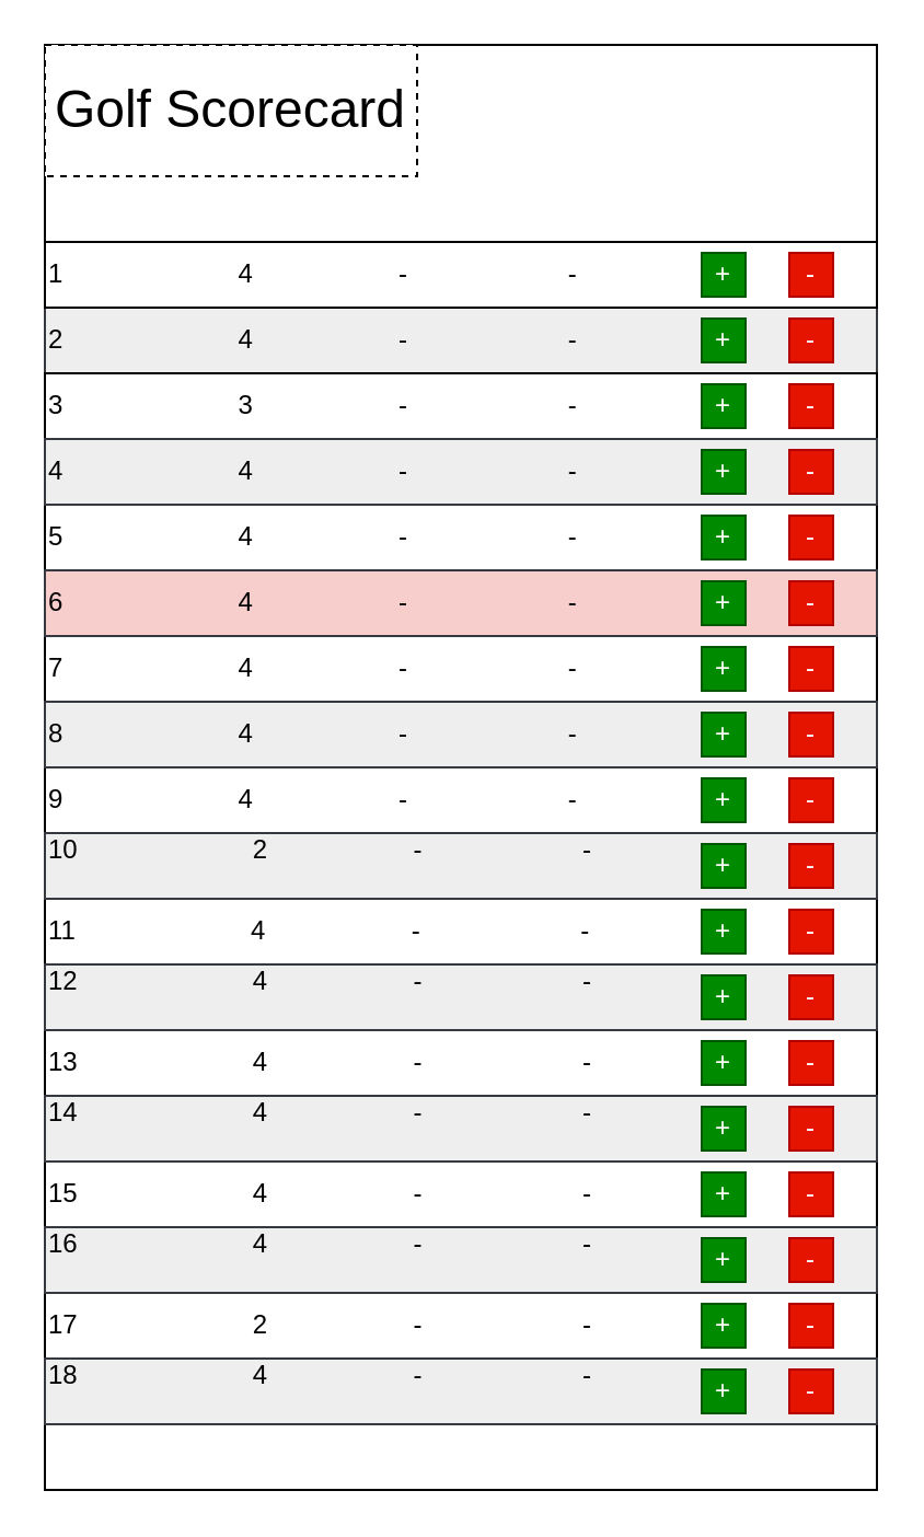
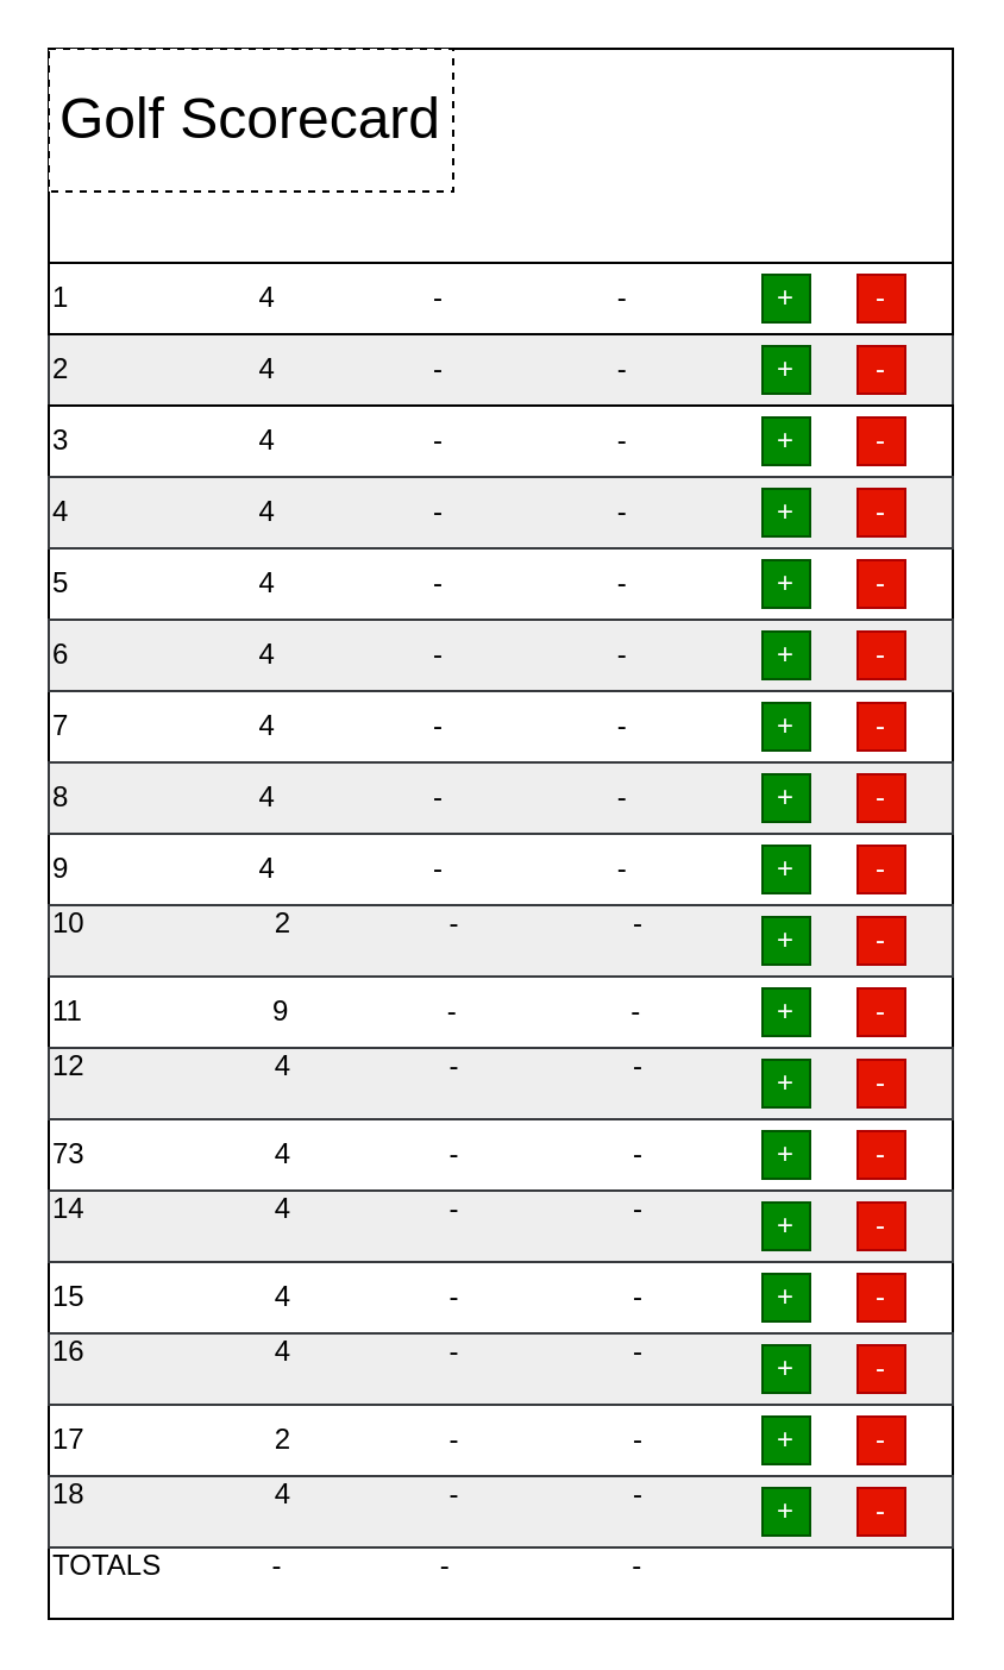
- <mxCell id="13" value="3&amp;nbsp; &amp;nbsp; &amp;nbsp; &amp;nbsp; &amp;nbsp; &amp;nbsp; &amp;nbsp; &amp;nbsp; &amp;nbsp; &amp;nbsp; &amp;nbsp; &amp;nbsp; 3&amp;nbsp; &amp;nbsp; &amp;nbsp; &amp;nbsp; &amp;nbsp; &amp;nbsp; &amp;nbsp; &amp;nbsp; &amp;nbsp; &amp;nbsp; -&amp;nbsp; &amp;nbsp; &amp;nbsp; &amp;nbsp; &amp;nbsp; &amp;nbsp; &amp;nbsp; &amp;nbsp; &amp;nbsp; &amp;nbsp; &amp;nbsp; -" style="rounded=0;whiteSpace=wrap;html=1;align=left;" vertex="1" parent="1"><mxGeometry x="20" y="170" width="380" height="30" as="geometry" /></mxCell>
+ <mxCell id="13" value="3&amp;nbsp; &amp;nbsp; &amp;nbsp; &amp;nbsp; &amp;nbsp; &amp;nbsp; &amp;nbsp; &amp;nbsp; &amp;nbsp; &amp;nbsp; &amp;nbsp; &amp;nbsp; 4&amp;nbsp; &amp;nbsp; &amp;nbsp; &amp;nbsp; &amp;nbsp; &amp;nbsp; &amp;nbsp; &amp;nbsp; &amp;nbsp; &amp;nbsp; -&amp;nbsp; &amp;nbsp; &amp;nbsp; &amp;nbsp; &amp;nbsp; &amp;nbsp; &amp;nbsp; &amp;nbsp; &amp;nbsp; &amp;nbsp; &amp;nbsp; -" style="rounded=0;whiteSpace=wrap;html=1;align=left;" vertex="1" parent="1"><mxGeometry x="20" y="170" width="380" height="30" as="geometry" /></mxCell>
- <mxCell id="24" value="6&amp;nbsp; &amp;nbsp; &amp;nbsp; &amp;nbsp; &amp;nbsp; &amp;nbsp; &amp;nbsp; &amp;nbsp; &amp;nbsp; &amp;nbsp; &amp;nbsp; &amp;nbsp; 4&amp;nbsp; &amp;nbsp; &amp;nbsp; &amp;nbsp; &amp;nbsp; &amp;nbsp; &amp;nbsp; &amp;nbsp; &amp;nbsp; &amp;nbsp; -&amp;nbsp; &amp;nbsp; &amp;nbsp; &amp;nbsp; &amp;nbsp; &amp;nbsp; &amp;nbsp; &amp;nbsp; &amp;nbsp; &amp;nbsp; &amp;nbsp; -&amp;nbsp; &amp;nbsp; &amp;nbsp; &amp;nbsp; &amp;nbsp; &amp;nbsp; &amp;nbsp; &amp;nbsp; &amp;nbsp; &amp;nbsp; &amp;nbsp; &amp;nbsp; &amp;nbsp; &amp;nbsp; &amp;nbsp; &amp;nbsp; &amp;nbsp; &amp;nbsp; &amp;nbsp; &amp;nbsp;&amp;nbsp;" style="rounded=0;whiteSpace=wrap;html=1;fillColor=#f8cecc;strokeColor=#36393d;align=left;" vertex="1" parent="1"><mxGeometry x="20" y="260" width="380" height="30" as="geometry" /></mxCell>
+ <mxCell id="24" value="6&amp;nbsp; &amp;nbsp; &amp;nbsp; &amp;nbsp; &amp;nbsp; &amp;nbsp; &amp;nbsp; &amp;nbsp; &amp;nbsp; &amp;nbsp; &amp;nbsp; &amp;nbsp; 4&amp;nbsp; &amp;nbsp; &amp;nbsp; &amp;nbsp; &amp;nbsp; &amp;nbsp; &amp;nbsp; &amp;nbsp; &amp;nbsp; &amp;nbsp; -&amp;nbsp; &amp;nbsp; &amp;nbsp; &amp;nbsp; &amp;nbsp; &amp;nbsp; &amp;nbsp; &amp;nbsp; &amp;nbsp; &amp;nbsp; &amp;nbsp; -&amp;nbsp; &amp;nbsp; &amp;nbsp; &amp;nbsp; &amp;nbsp; &amp;nbsp; &amp;nbsp; &amp;nbsp; &amp;nbsp; &amp;nbsp; &amp;nbsp; &amp;nbsp; &amp;nbsp; &amp;nbsp; &amp;nbsp; &amp;nbsp; &amp;nbsp; &amp;nbsp; &amp;nbsp; &amp;nbsp;&amp;nbsp;" style="rounded=0;whiteSpace=wrap;html=1;fillColor=#eeeeee;strokeColor=#36393d;align=left;" vertex="1" parent="1"><mxGeometry x="20" y="260" width="380" height="30" as="geometry" /></mxCell>
- <mxCell id="17" value="11&amp;nbsp; &amp;nbsp; &amp;nbsp; &amp;nbsp; &amp;nbsp; &amp;nbsp; &amp;nbsp; &amp;nbsp; &amp;nbsp; &amp;nbsp; &amp;nbsp; &amp;nbsp; 4&amp;nbsp; &amp;nbsp; &amp;nbsp; &amp;nbsp; &amp;nbsp; &amp;nbsp; &amp;nbsp; &amp;nbsp; &amp;nbsp; &amp;nbsp; -&amp;nbsp; &amp;nbsp; &amp;nbsp; &amp;nbsp; &amp;nbsp; &amp;nbsp; &amp;nbsp; &amp;nbsp; &amp;nbsp; &amp;nbsp; &amp;nbsp; -" style="rounded=0;whiteSpace=wrap;html=1;align=left;" vertex="1" parent="1"><mxGeometry x="20" y="410" width="380" height="30" as="geometry" /></mxCell>
+ <mxCell id="17" value="11&amp;nbsp; &amp;nbsp; &amp;nbsp; &amp;nbsp; &amp;nbsp; &amp;nbsp; &amp;nbsp; &amp;nbsp; &amp;nbsp; &amp;nbsp; &amp;nbsp; &amp;nbsp; 9&amp;nbsp; &amp;nbsp; &amp;nbsp; &amp;nbsp; &amp;nbsp; &amp;nbsp; &amp;nbsp; &amp;nbsp; &amp;nbsp; &amp;nbsp; -&amp;nbsp; &amp;nbsp; &amp;nbsp; &amp;nbsp; &amp;nbsp; &amp;nbsp; &amp;nbsp; &amp;nbsp; &amp;nbsp; &amp;nbsp; &amp;nbsp; -" style="rounded=0;whiteSpace=wrap;html=1;align=left;" vertex="1" parent="1"><mxGeometry x="20" y="410" width="380" height="30" as="geometry" /></mxCell>
- <mxCell id="18" value="13&amp;nbsp; &amp;nbsp; &amp;nbsp; &amp;nbsp; &amp;nbsp; &amp;nbsp; &amp;nbsp; &amp;nbsp; &amp;nbsp; &amp;nbsp; &amp;nbsp; &amp;nbsp; 4&amp;nbsp; &amp;nbsp; &amp;nbsp; &amp;nbsp; &amp;nbsp; &amp;nbsp; &amp;nbsp; &amp;nbsp; &amp;nbsp; &amp;nbsp; -&amp;nbsp; &amp;nbsp; &amp;nbsp; &amp;nbsp; &amp;nbsp; &amp;nbsp; &amp;nbsp; &amp;nbsp; &amp;nbsp; &amp;nbsp; &amp;nbsp; -" style="rounded=0;whiteSpace=wrap;html=1;align=left;" vertex="1" parent="1"><mxGeometry x="20" y="470" width="380" height="30" as="geometry" /></mxCell>
+ <mxCell id="18" value="73&amp;nbsp; &amp;nbsp; &amp;nbsp; &amp;nbsp; &amp;nbsp; &amp;nbsp; &amp;nbsp; &amp;nbsp; &amp;nbsp; &amp;nbsp; &amp;nbsp; &amp;nbsp; 4&amp;nbsp; &amp;nbsp; &amp;nbsp; &amp;nbsp; &amp;nbsp; &amp;nbsp; &amp;nbsp; &amp;nbsp; &amp;nbsp; &amp;nbsp; -&amp;nbsp; &amp;nbsp; &amp;nbsp; &amp;nbsp; &amp;nbsp; &amp;nbsp; &amp;nbsp; &amp;nbsp; &amp;nbsp; &amp;nbsp; &amp;nbsp; -" style="rounded=0;whiteSpace=wrap;html=1;align=left;" vertex="1" parent="1"><mxGeometry x="20" y="470" width="380" height="30" as="geometry" /></mxCell>
+ <mxCell id="22" value="TOTALS&amp;nbsp; &amp;nbsp; &amp;nbsp; &amp;nbsp; &amp;nbsp; &amp;nbsp; &amp;nbsp; -&amp;nbsp; &amp;nbsp; &amp;nbsp; &amp;nbsp; &amp;nbsp; &amp;nbsp; &amp;nbsp; &amp;nbsp; &amp;nbsp; &amp;nbsp; -&amp;nbsp; &amp;nbsp; &amp;nbsp; &amp;nbsp; &amp;nbsp; &amp;nbsp; &amp;nbsp; &amp;nbsp; &amp;nbsp; &amp;nbsp; &amp;nbsp; &amp;nbsp;-&amp;nbsp; &amp;nbsp; &amp;nbsp; &amp;nbsp; &amp;nbsp; &amp;nbsp; &amp;nbsp; &amp;nbsp; &amp;nbsp; &amp;nbsp; &amp;nbsp; &amp;nbsp; &amp;nbsp; &amp;nbsp; &amp;nbsp; &amp;nbsp; &amp;nbsp; &amp;nbsp; &amp;nbsp; &amp;nbsp; &amp;nbsp; &amp;nbsp; &amp;nbsp; &amp;nbsp;&amp;nbsp;" style="rounded=0;whiteSpace=wrap;html=1;align=left;" vertex="1" parent="1"><mxGeometry x="20" y="650" width="380" height="30" as="geometry" /></mxCell>
